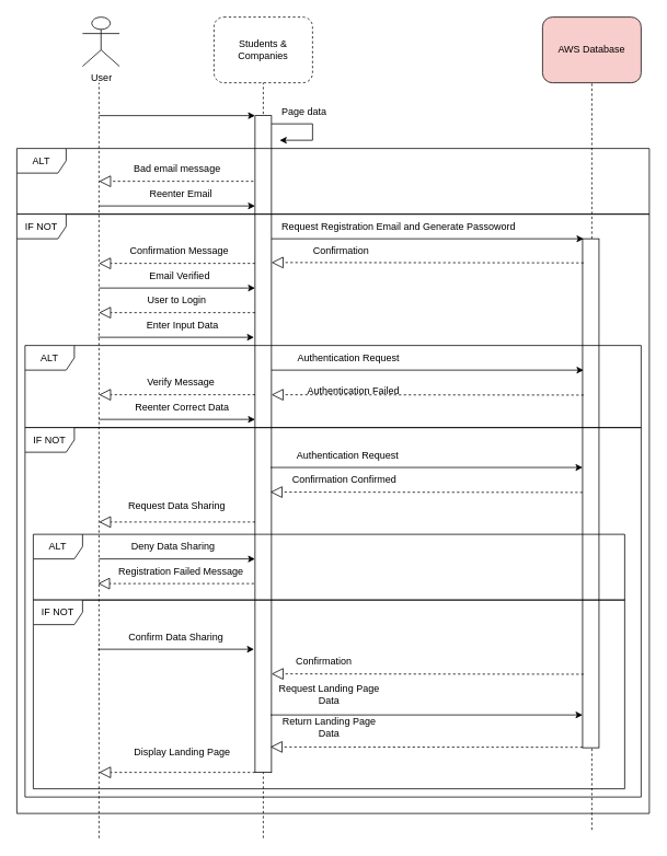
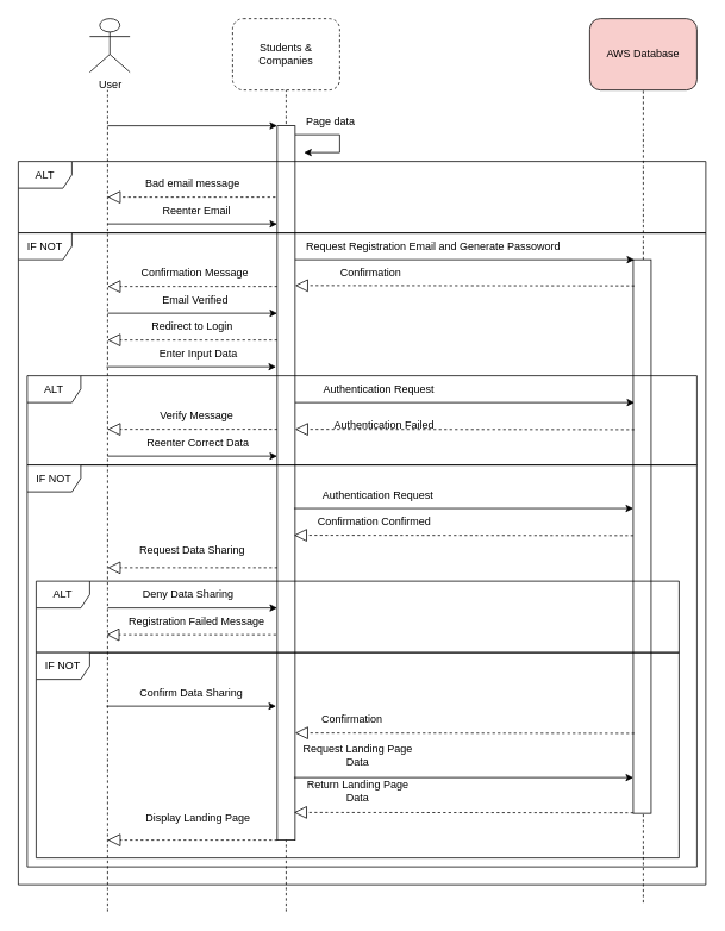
- <mxCell id="46" value="User to Login" style="text;html=1;align=center;verticalAlign=middle;whiteSpace=wrap;rounded=0;" parent="1" vertex="1"><mxGeometry x="153.13" y="350" width="123.75" height="30" as="geometry" /></mxCell>
+ <mxCell id="46" value="Redirect to Login" style="text;html=1;align=center;verticalAlign=middle;whiteSpace=wrap;rounded=0;" parent="1" vertex="1"><mxGeometry x="153.13" y="350" width="123.75" height="30" as="geometry" /></mxCell>
